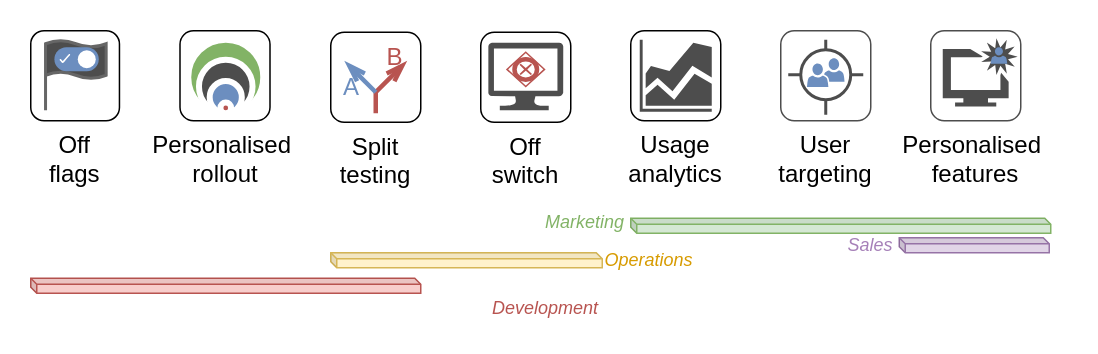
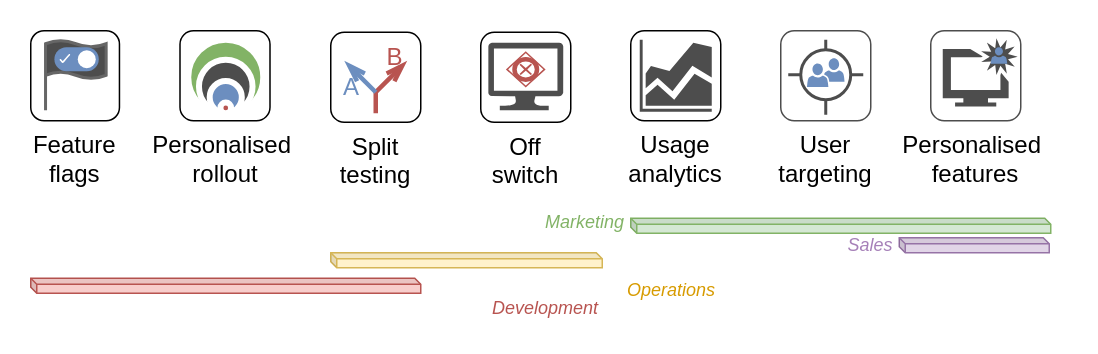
- <mxCell id="3" value="Off flags" style="rounded=1;whiteSpace=wrap;html=1;fontSize=16;labelPosition=center;verticalLabelPosition=bottom;align=center;verticalAlign=top;fillColor=none;" parent="2" vertex="1"><mxGeometry width="59.143" height="60" as="geometry" /></mxCell>
+ <mxCell id="3" value="Feature flags" style="rounded=1;whiteSpace=wrap;html=1;fontSize=16;labelPosition=center;verticalLabelPosition=bottom;align=center;verticalAlign=top;fillColor=none;" parent="2" vertex="1"><mxGeometry width="59.143" height="60" as="geometry" /></mxCell>
- <mxCell id="43" value="Operations" style="text;html=1;strokeColor=none;fillColor=none;align=left;verticalAlign=middle;whiteSpace=wrap;rounded=0;fontSize=12;fontStyle=2;fontColor=#D79B00;" parent="1" vertex="1"><mxGeometry x="401" y="164.5" width="60" height="17" as="geometry" /></mxCell>
+ <mxCell id="43" value="Operations" style="text;html=1;strokeColor=none;fillColor=none;align=left;verticalAlign=middle;whiteSpace=wrap;rounded=0;fontSize=12;fontStyle=2;fontColor=#D79B00;" parent="1" vertex="1"><mxGeometry x="416" y="184.5" width="60" height="17" as="geometry" /></mxCell>
